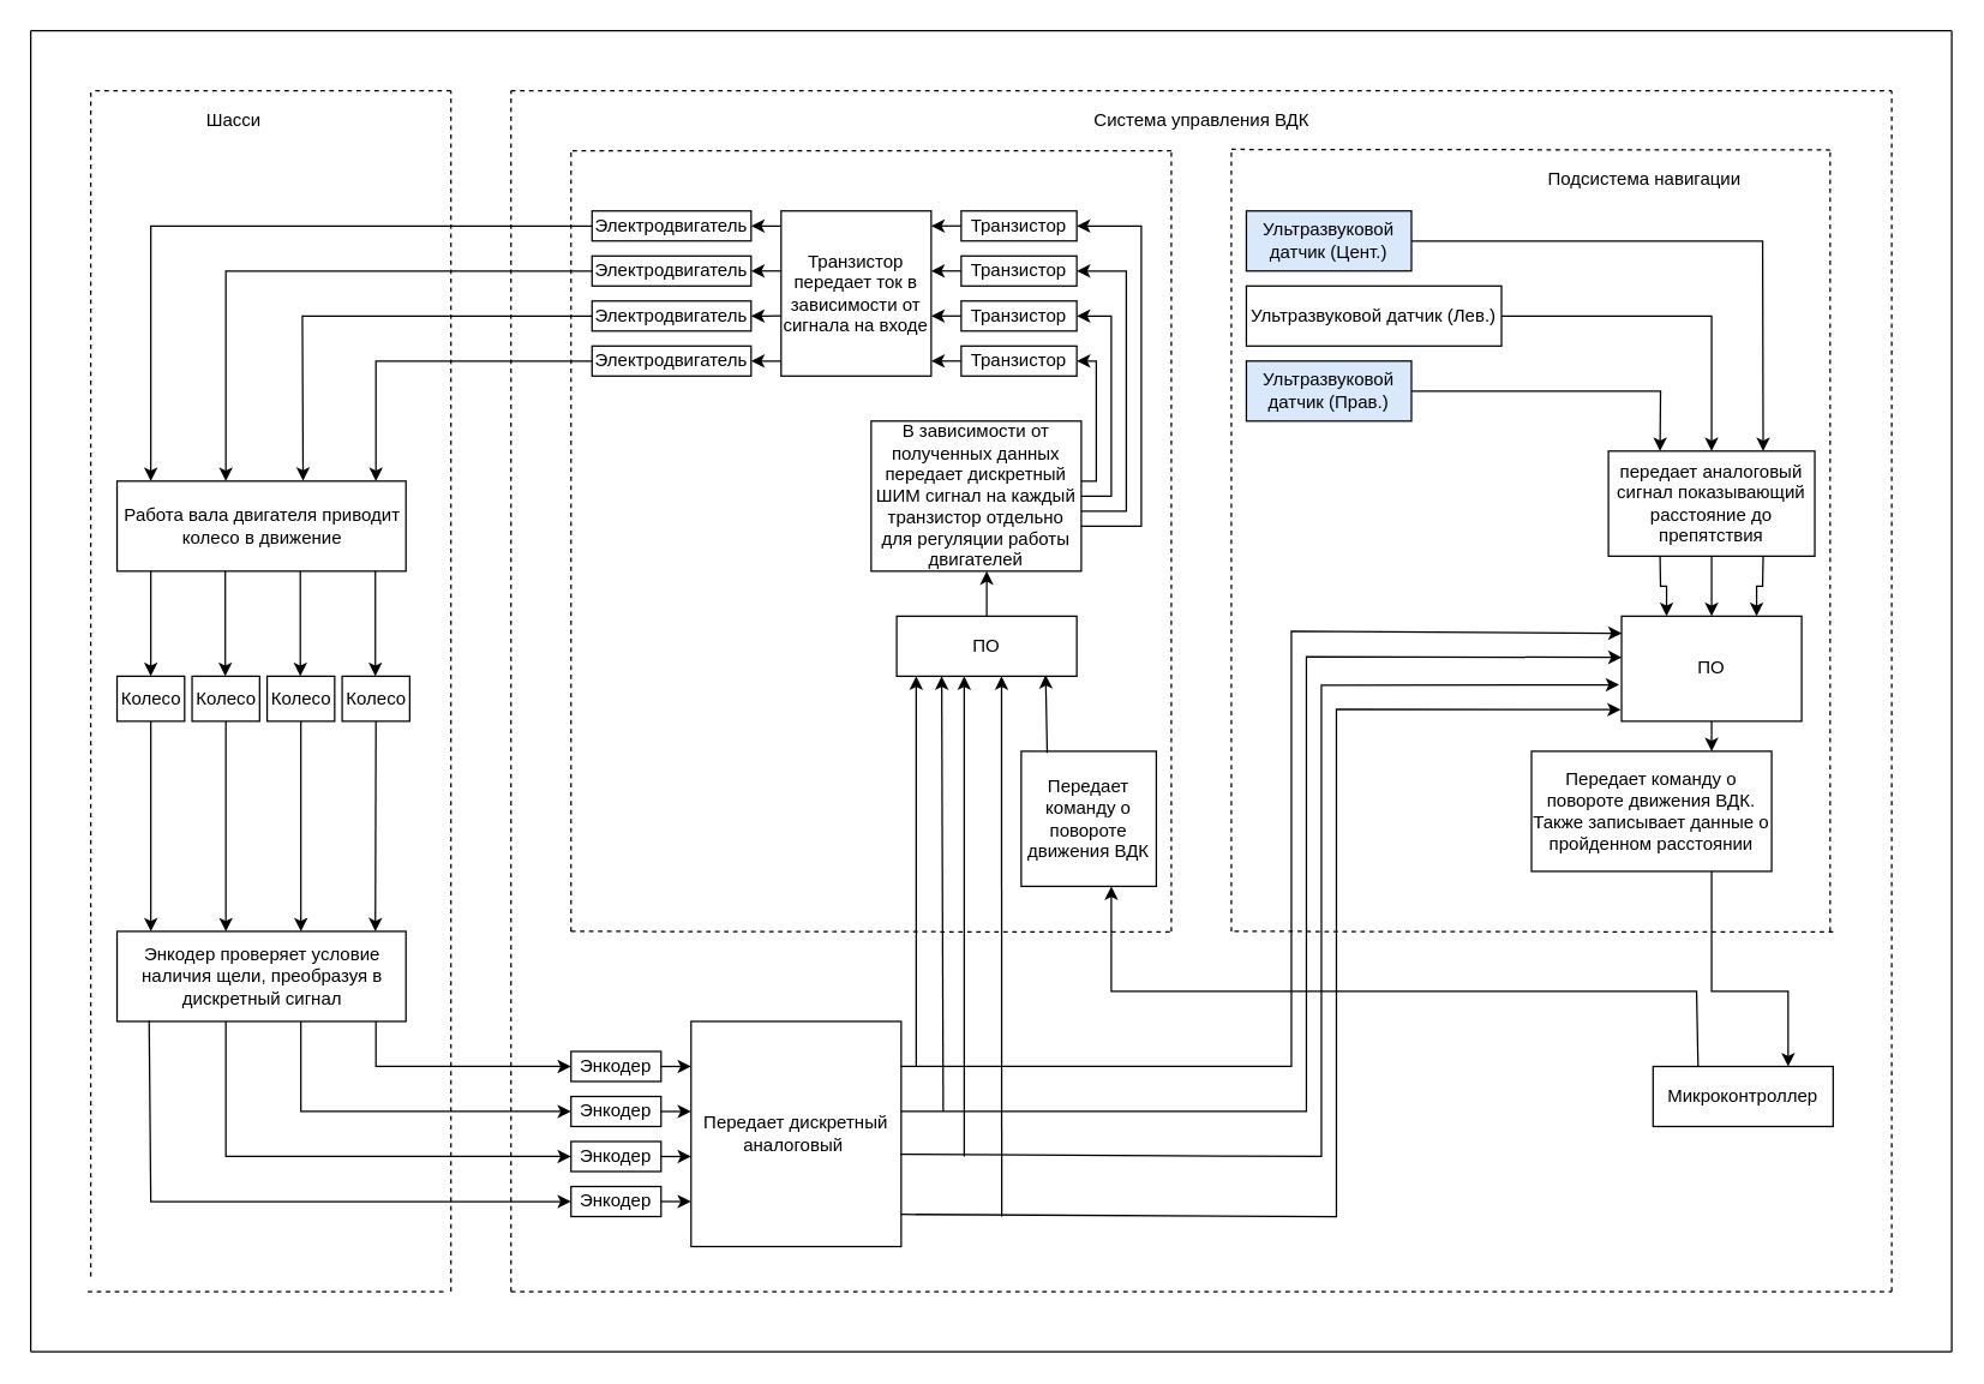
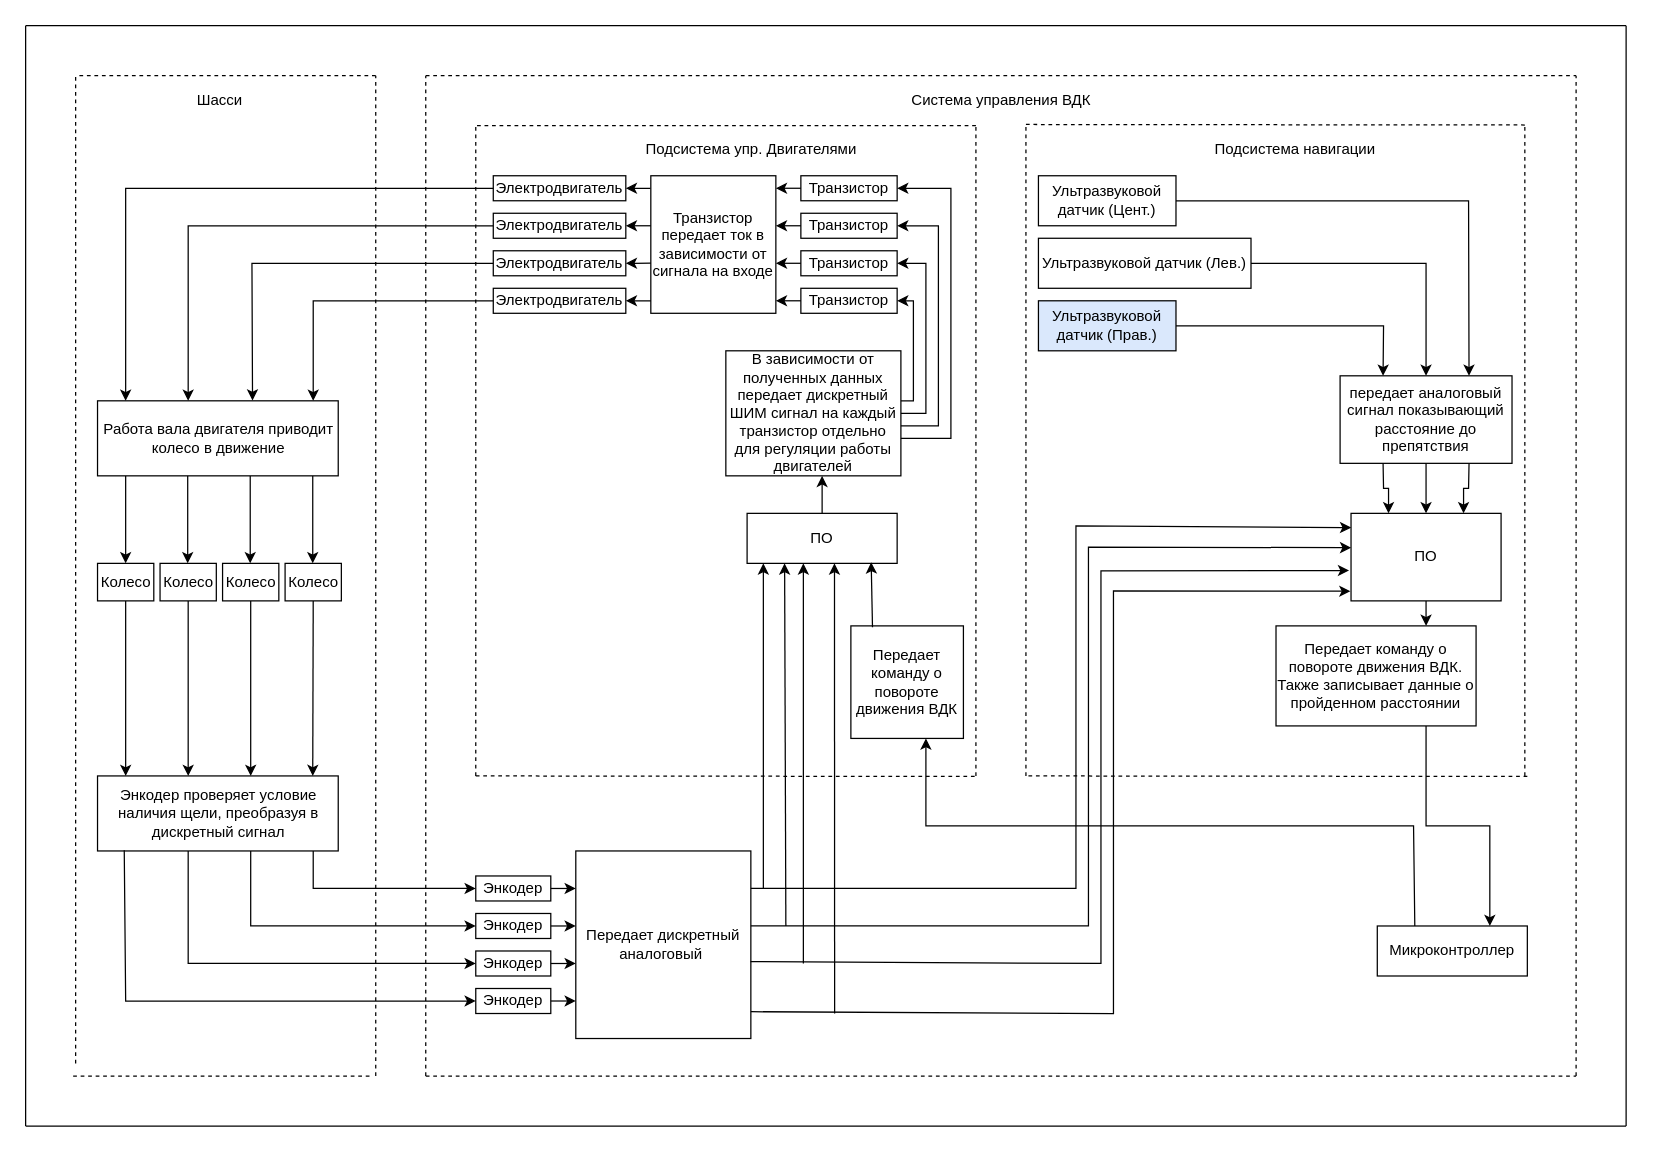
- <mxCell id="6" value="Шасси" style="text;html=1;align=center;verticalAlign=middle;resizable=0;points=[];autosize=1;strokeColor=none;fillColor=none;" vertex="1" parent="1"><mxGeometry x="130" y="70" width="50" height="20" as="geometry" /></mxCell>
+ <mxCell id="6" value="Шасси" style="text;html=1;align=center;verticalAlign=middle;resizable=0;points=[];autosize=1;strokeColor=none;fillColor=none;" vertex="1" parent="1"><mxGeometry x="150" y="70" width="50" height="20" as="geometry" /></mxCell>
+ <mxCell id="9" value="Подсистема упр. Двигателями" style="text;html=1;align=center;verticalAlign=middle;resizable=0;points=[];autosize=1;strokeColor=none;fillColor=none;" vertex="1" parent="1"><mxGeometry x="510" y="109.41" width="180" height="20" as="geometry" /></mxCell>
- <mxCell id="10" value="Подсистема навигации" style="text;html=1;align=center;verticalAlign=middle;resizable=0;points=[];autosize=1;strokeColor=none;fillColor=none;" vertex="1" parent="1"><mxGeometry x="1025" y="109.41" width="140" height="20" as="geometry" /></mxCell>
+ <mxCell id="10" value="Подсистема навигации" style="text;html=1;align=center;verticalAlign=middle;resizable=0;points=[];autosize=1;strokeColor=none;fillColor=none;" vertex="1" parent="1"><mxGeometry x="965" y="109.41" width="140" height="20" as="geometry" /></mxCell>
- <mxCell id="30" value="Ультразвуковой датчик (Цент.)" style="rounded=0;whiteSpace=wrap;html=1;fillColor=#dae8fc;" vertex="1" parent="1"><mxGeometry x="830" y="140" width="110" height="40" as="geometry" /></mxCell>
+ <mxCell id="30" value="Ультразвуковой датчик (Цент.)" style="rounded=0;whiteSpace=wrap;html=1;" vertex="1" parent="1"><mxGeometry x="830" y="140" width="110" height="40" as="geometry" /></mxCell>
- <mxCell id="28" value="Микроконтроллер" style="rounded=0;whiteSpace=wrap;html=1;" vertex="1" parent="1"><mxGeometry x="1101" y="710" width="120" height="40" as="geometry" /></mxCell>
+ <mxCell id="28" value="Микроконтроллер" style="rounded=0;whiteSpace=wrap;html=1;" vertex="1" parent="1"><mxGeometry x="1101" y="740" width="120" height="40" as="geometry" /></mxCell>
